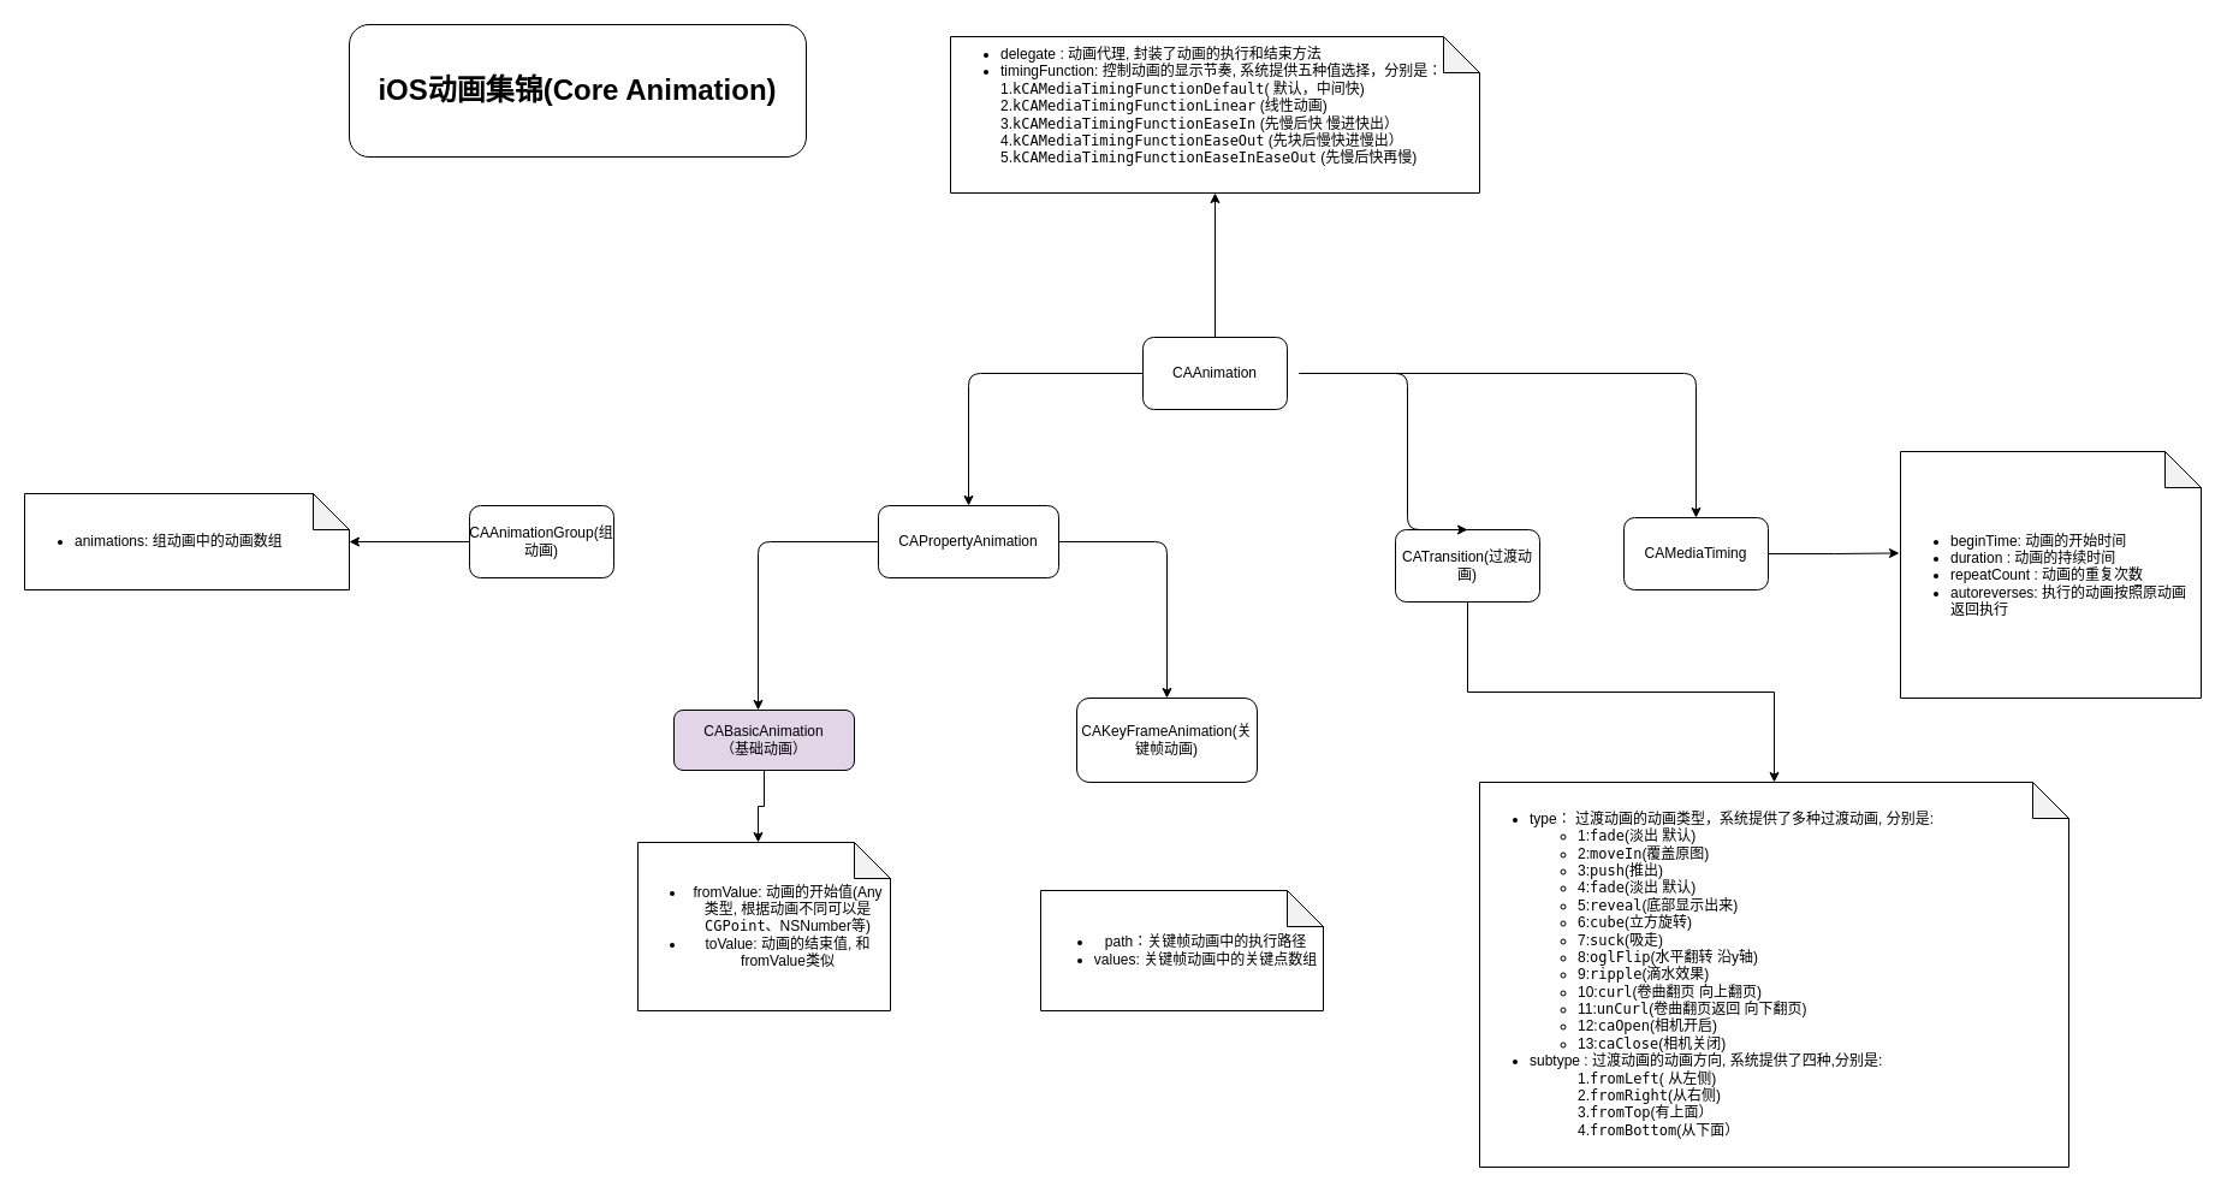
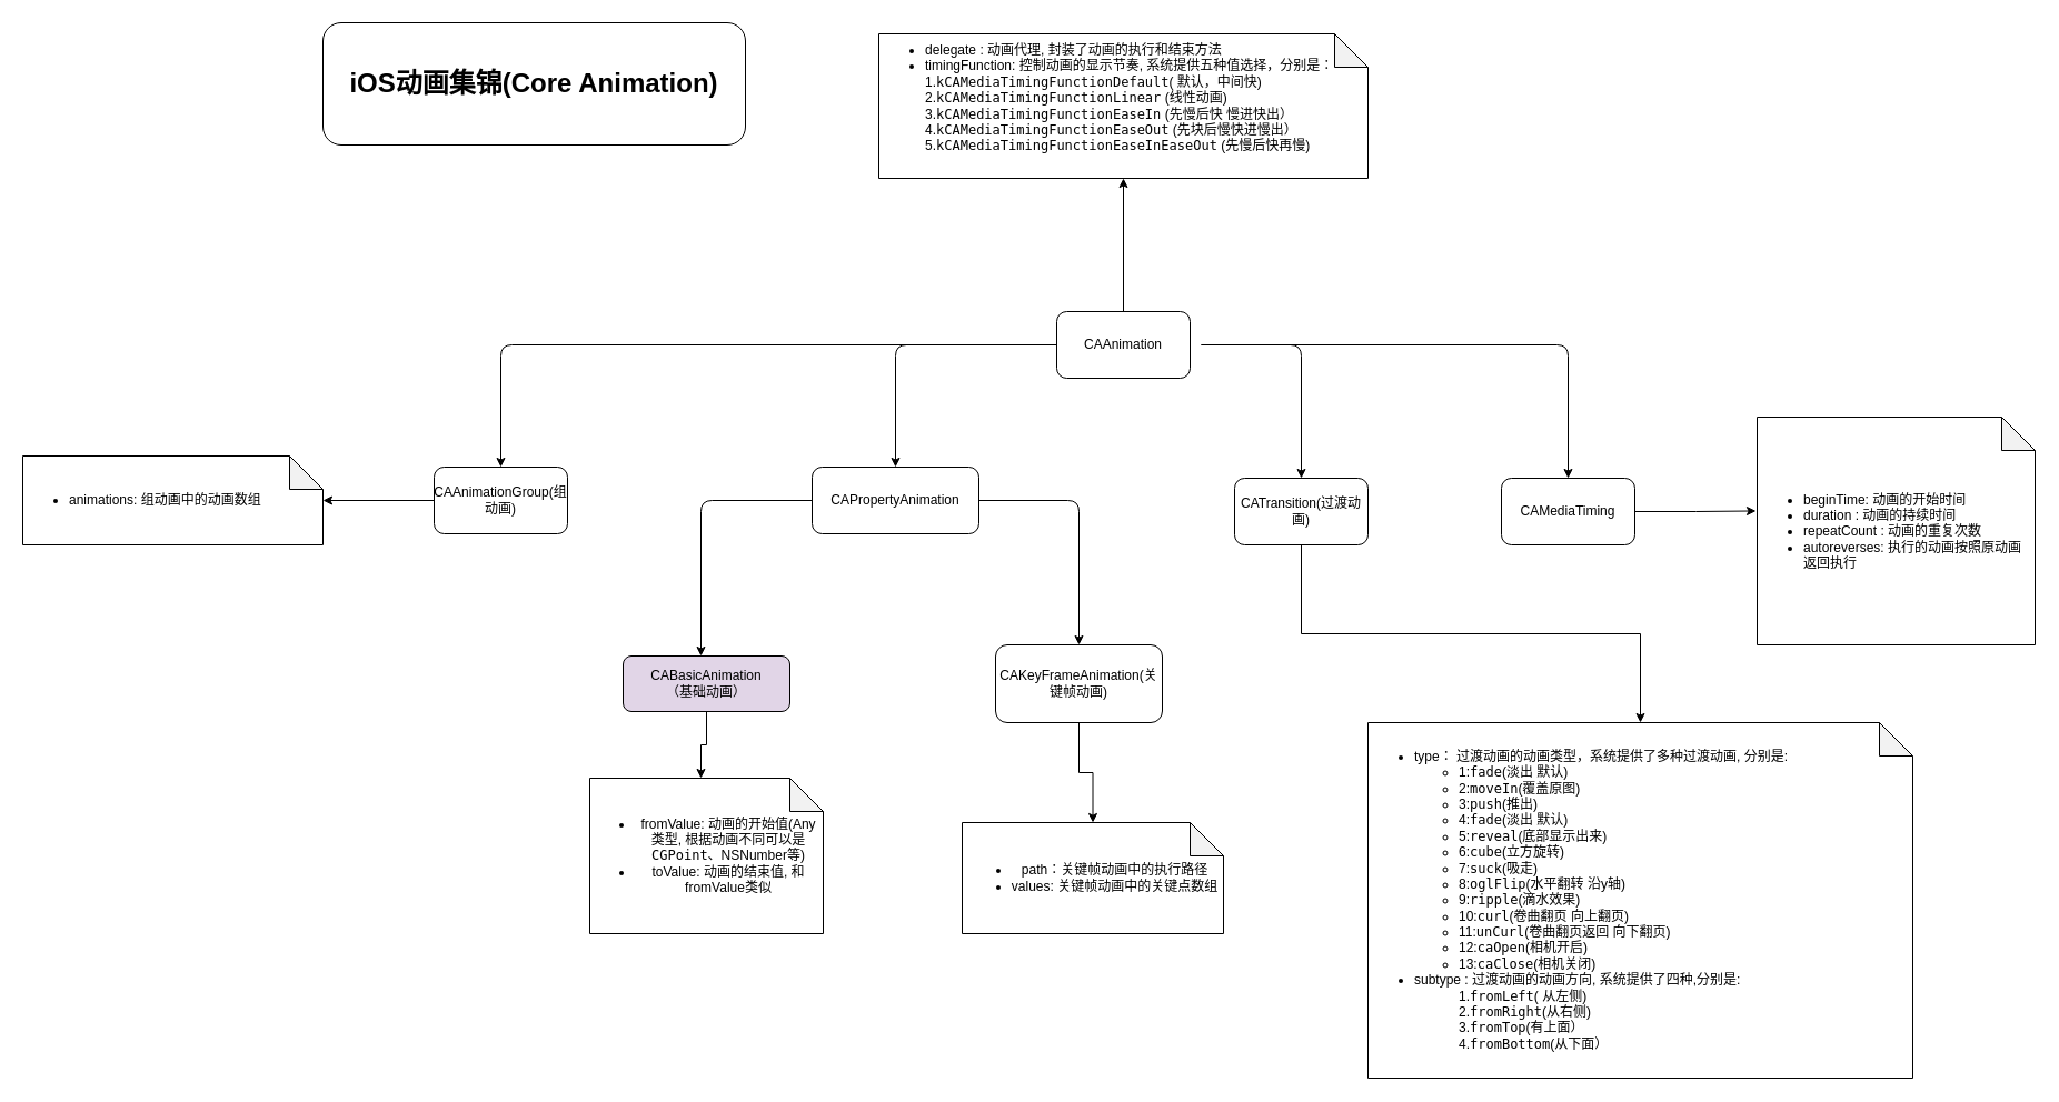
+ <mxCell id="16" value="" style="edgeStyle=elbowEdgeStyle;elbow=horizontal;endArrow=classic;html=1;entryX=0.5;entryY=0;entryDx=0;entryDy=0;exitX=0;exitY=0.5;exitDx=0;exitDy=0;" edge="1" parent="1" source="4" target="9"><mxGeometry width="50" height="50" relative="1" as="geometry"><mxPoint x="565" y="330" as="sourcePoint" /><mxPoint x="615" y="280" as="targetPoint" /><Array as="points"><mxPoint x="450" y="370" /></Array></mxGeometry></mxCell>
- <mxCell id="6" value="CATransition(过渡动画)" style="rounded=1;whiteSpace=wrap;html=1;" vertex="1" parent="1"><mxGeometry x="1160" y="440" width="120" height="60" as="geometry" /></mxCell>
+ <mxCell id="6" value="CATransition(过渡动画)" style="rounded=1;whiteSpace=wrap;html=1;" vertex="1" parent="1"><mxGeometry x="1110" y="430" width="120" height="60" as="geometry" /></mxCell>
+ <mxCell id="12" style="edgeStyle=orthogonalEdgeStyle;rounded=0;orthogonalLoop=1;jettySize=auto;html=1;" edge="1" parent="1" source="13" target="23"><mxGeometry relative="1" as="geometry" /></mxCell>
